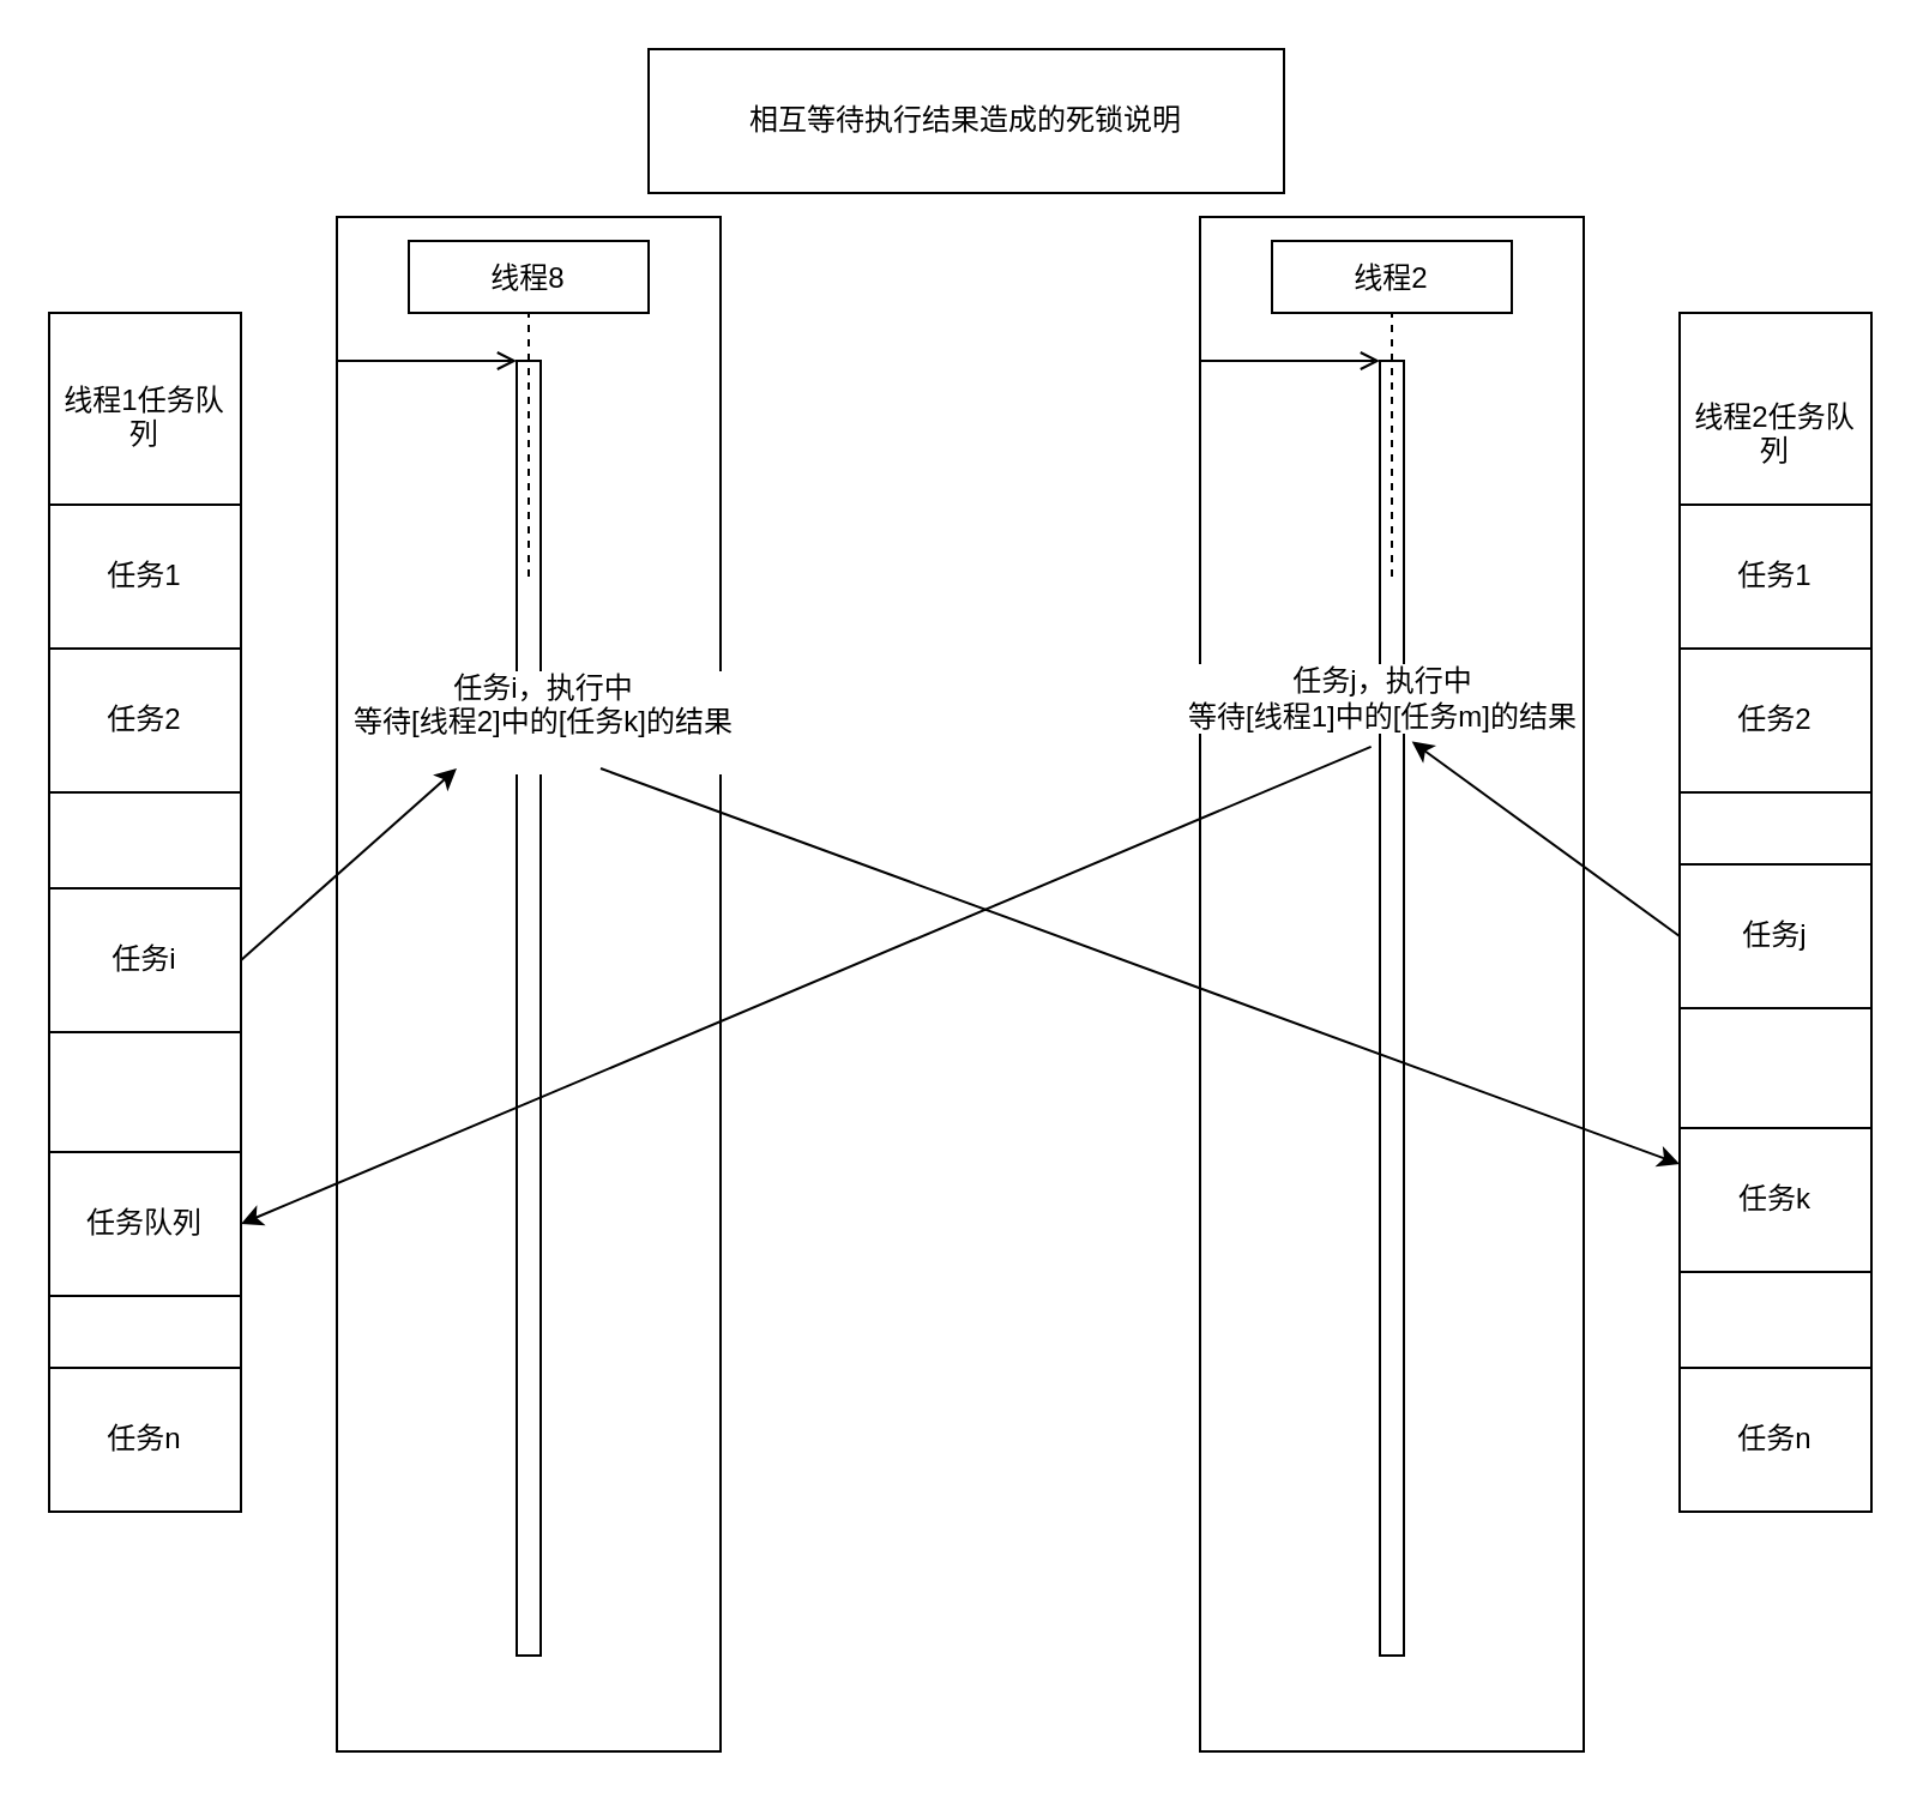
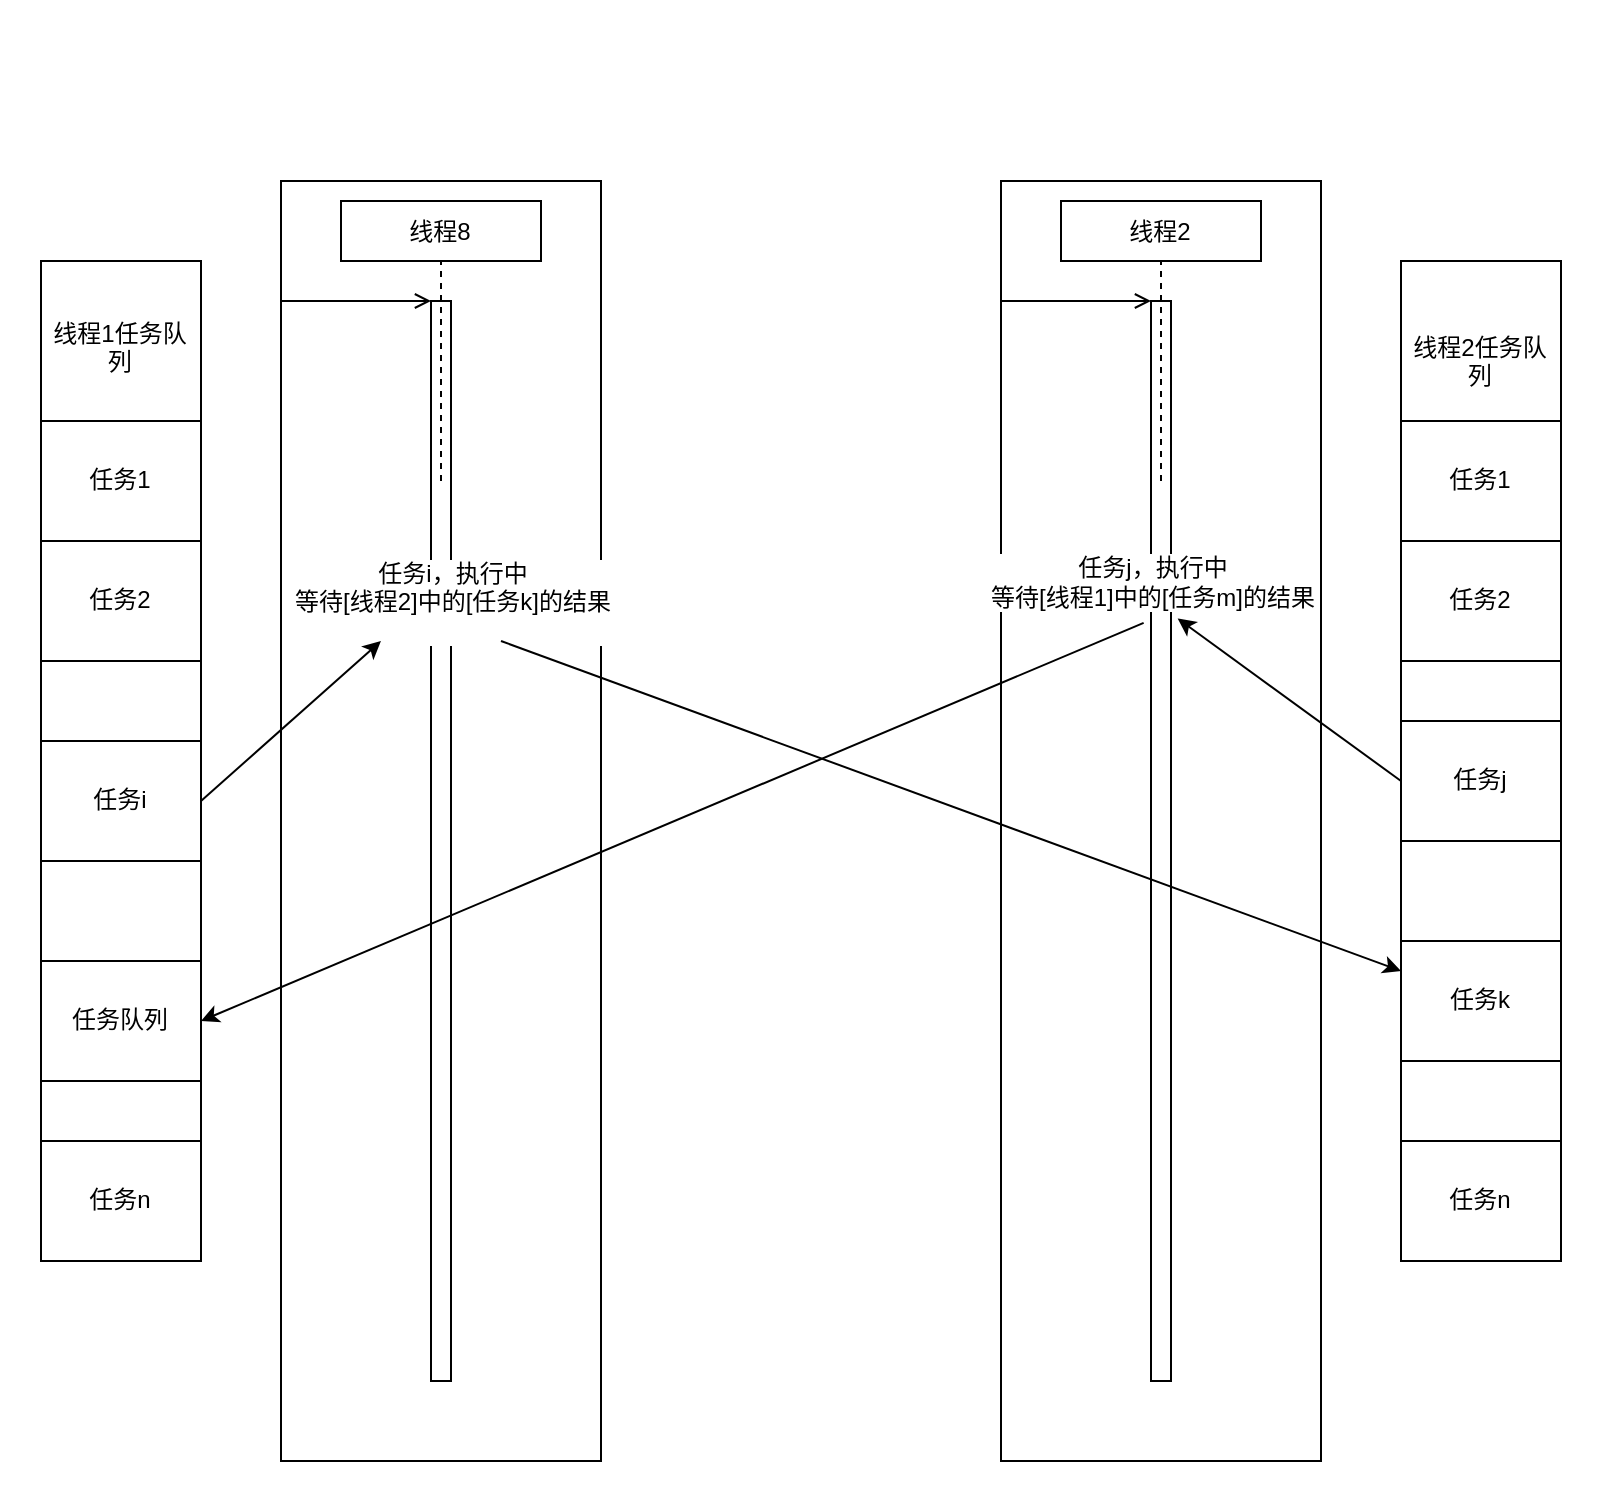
- <mxCell id="34" value="相互等待执行结果造成的死锁说明" style="rounded=0;whiteSpace=wrap;html=1;" parent="1" vertex="1"><mxGeometry x="270" y="20" width="265" height="60" as="geometry" /></mxCell>
